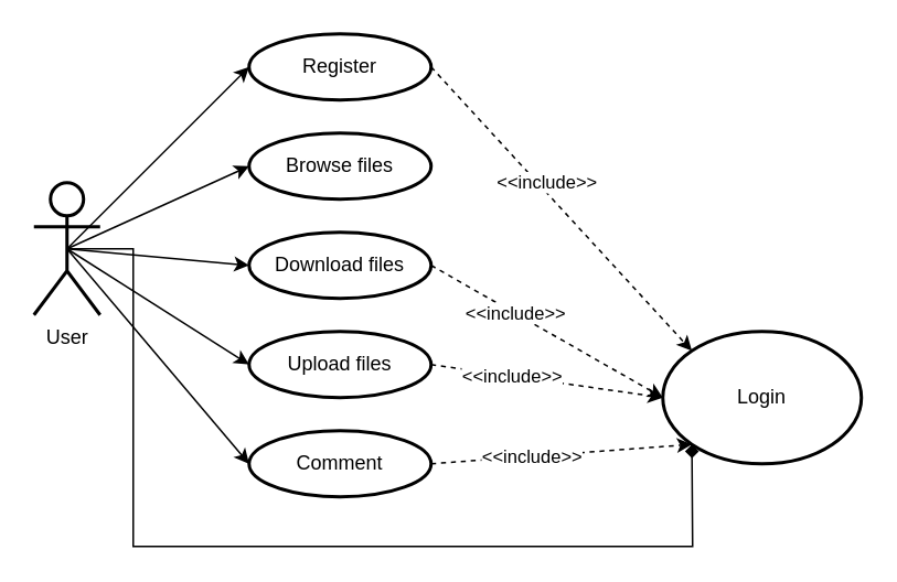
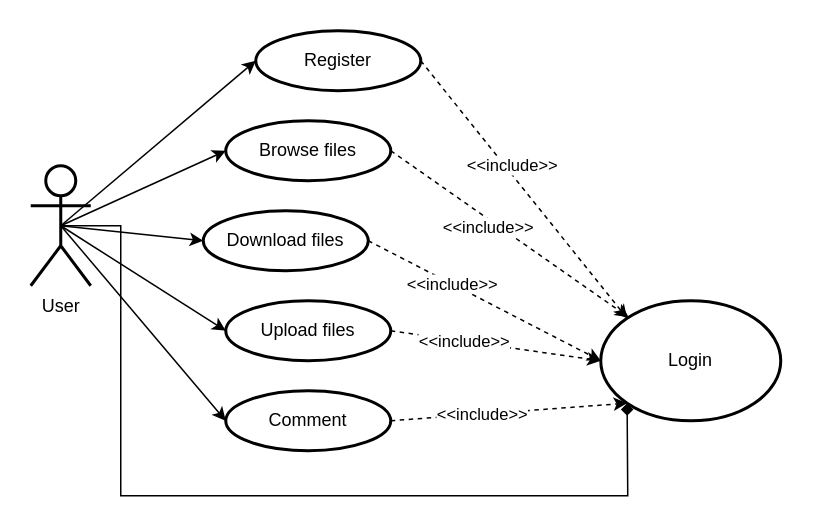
- <mxCell id="3" value="Register" style="ellipse;whiteSpace=wrap;html=1;labelBackgroundColor=none;labelBorderColor=none;strokeWidth=2;fillColor=default;gradientColor=none;align=center;verticalAlign=middle;" vertex="1" parent="1"><mxGeometry x="150" y="20" width="110" height="40" as="geometry" /></mxCell>
+ <mxCell id="3" value="Register" style="ellipse;whiteSpace=wrap;html=1;labelBackgroundColor=none;labelBorderColor=none;strokeWidth=2;fillColor=default;gradientColor=none;align=center;verticalAlign=middle;" vertex="1" parent="1"><mxGeometry x="170" y="20" width="110" height="40" as="geometry" /></mxCell>
- <mxCell id="5" value="Download files" style="ellipse;whiteSpace=wrap;html=1;labelBackgroundColor=none;labelBorderColor=none;strokeWidth=2;fillColor=default;gradientColor=none;align=center;verticalAlign=middle;" vertex="1" parent="1"><mxGeometry x="150" y="140" width="110" height="40" as="geometry" /></mxCell>
+ <mxCell id="5" value="Download files" style="ellipse;whiteSpace=wrap;html=1;labelBackgroundColor=none;labelBorderColor=none;strokeWidth=2;fillColor=default;gradientColor=none;align=center;verticalAlign=middle;" vertex="1" parent="1"><mxGeometry x="135" y="140" width="110" height="40" as="geometry" /></mxCell>
+ <mxCell id="11" value="" style="endArrow=classic;html=1;rounded=0;exitX=1;exitY=0.5;exitDx=0;exitDy=0;dashed=1;" edge="1" parent="1" source="4" target="8"><mxGeometry width="50" height="50" relative="1" as="geometry"><mxPoint x="290" y="190" as="sourcePoint" /><mxPoint x="340" y="140" as="targetPoint" /></mxGeometry></mxCell>
+ <mxCell id="12" value="&amp;lt;&amp;lt;include&amp;gt;&amp;gt;" style="edgeLabel;html=1;align=center;verticalAlign=middle;resizable=0;points=[];" vertex="1" connectable="0" parent="11"><mxGeometry x="-0.154" y="-4" relative="1" as="geometry"><mxPoint as="offset" /></mxGeometry></mxCell>
